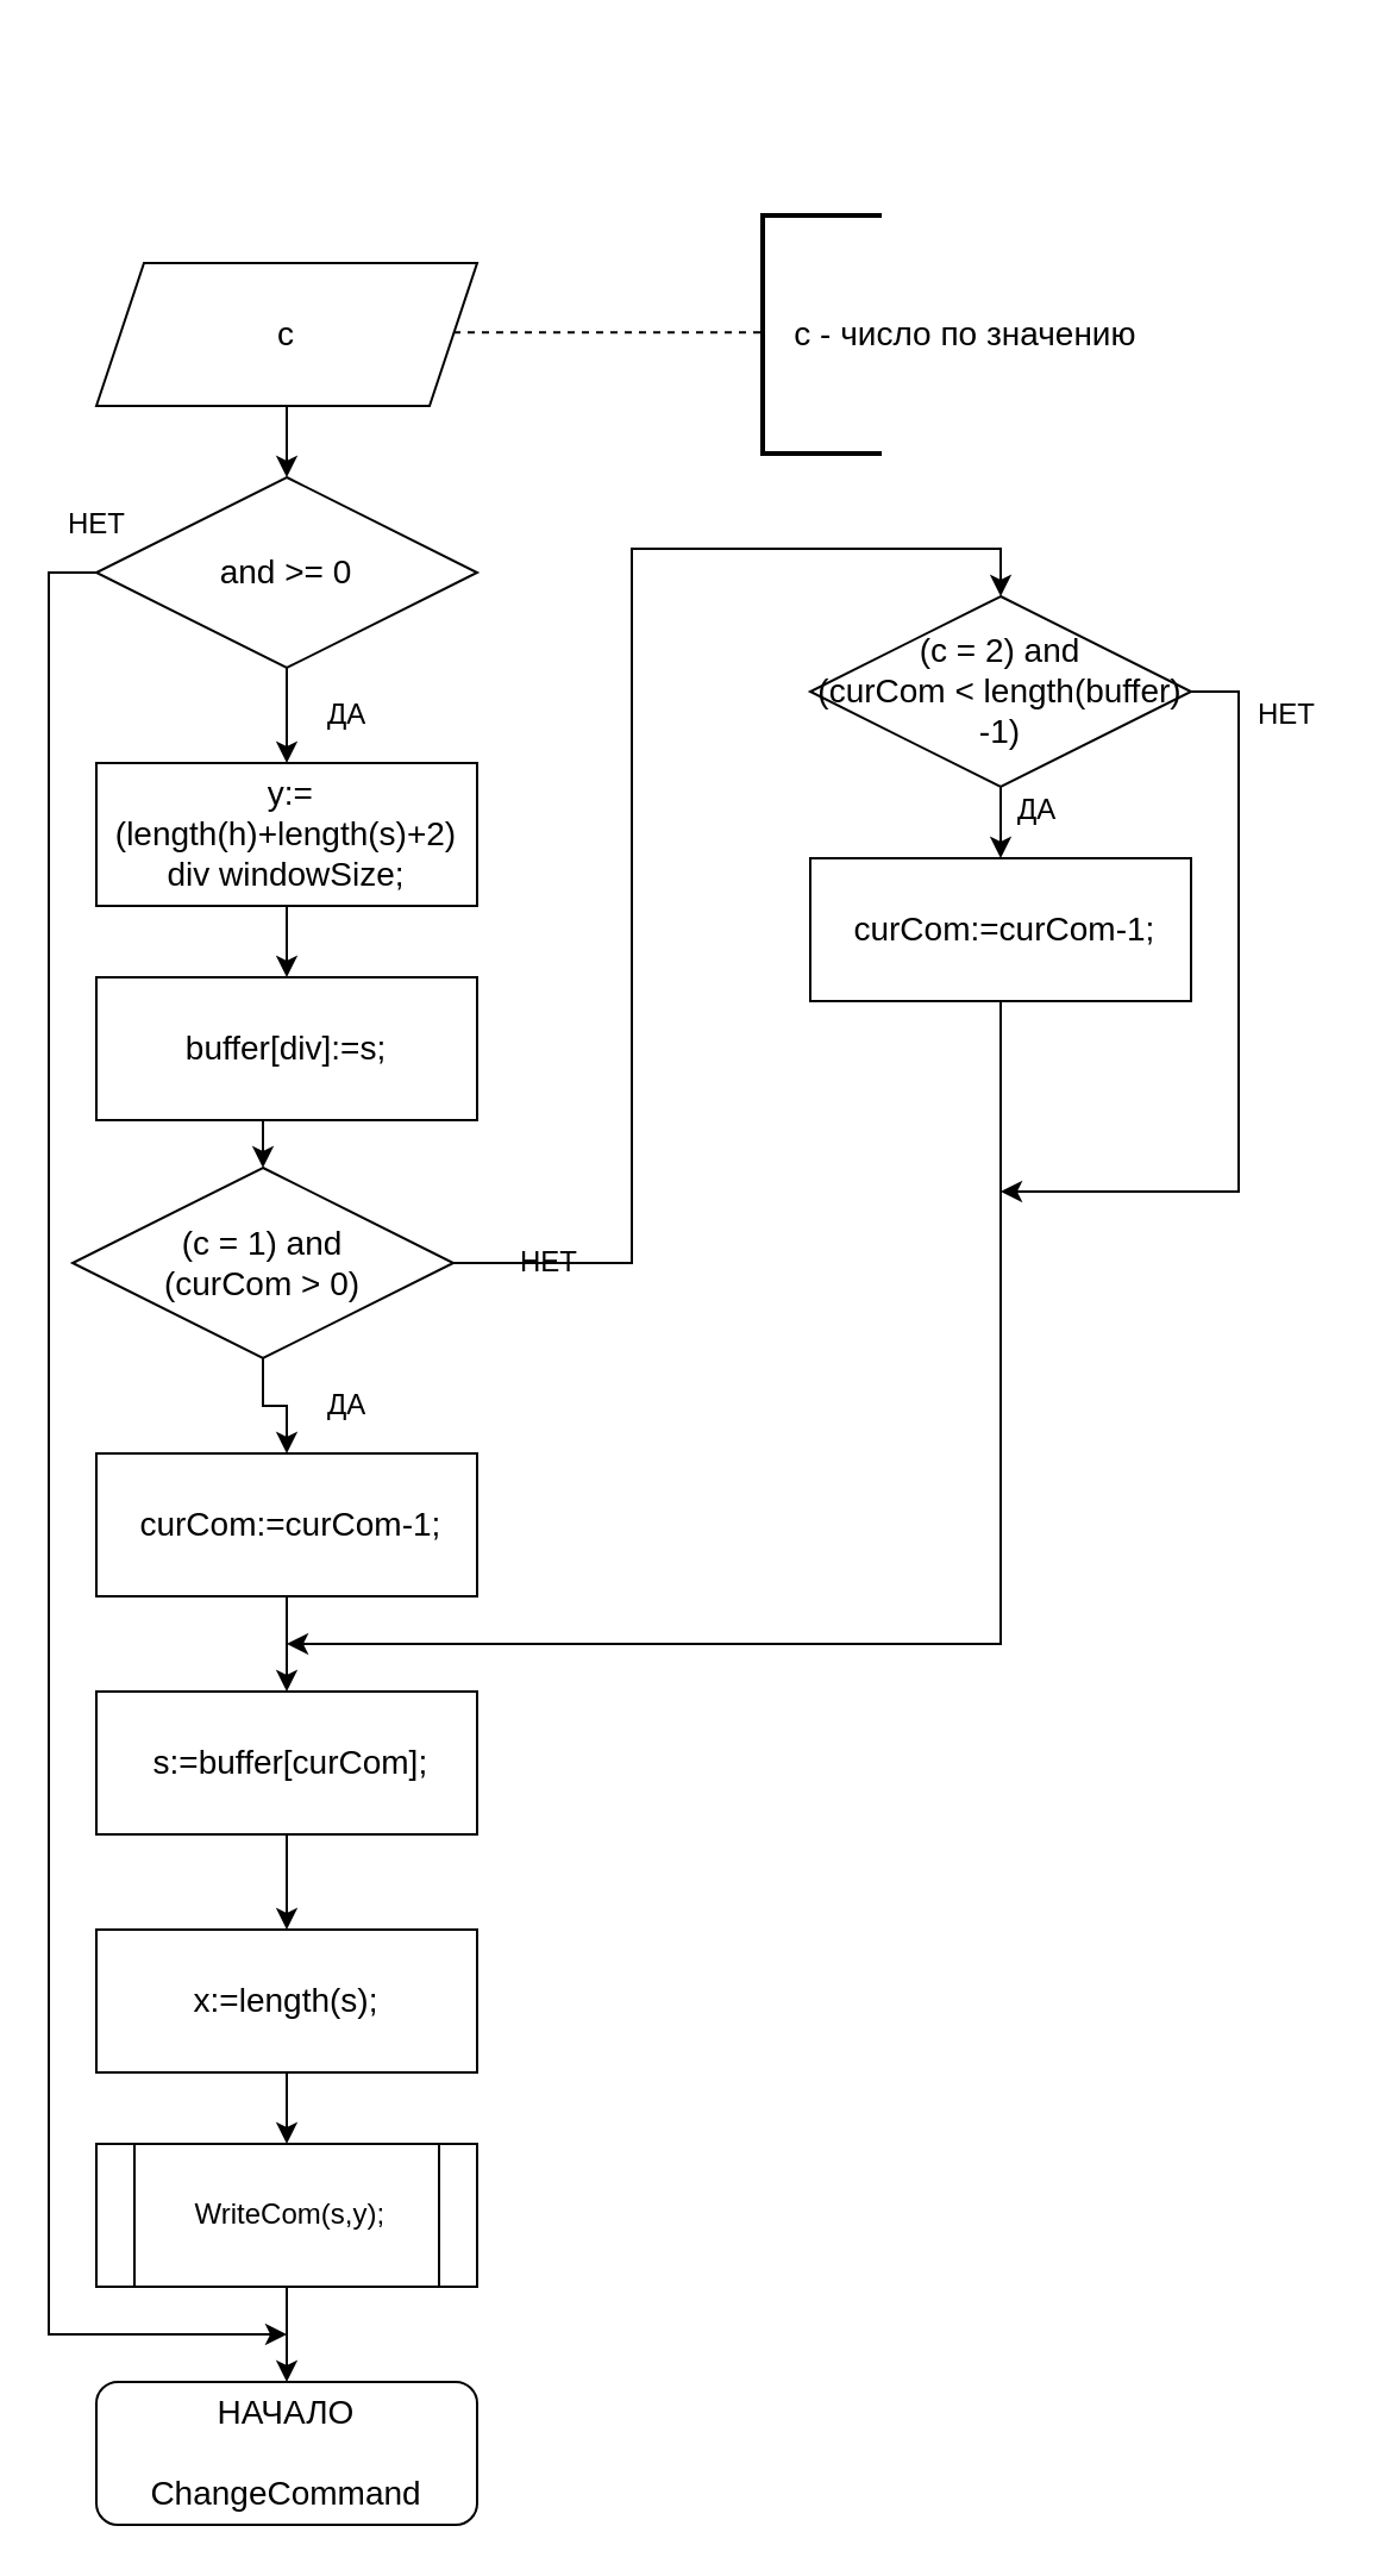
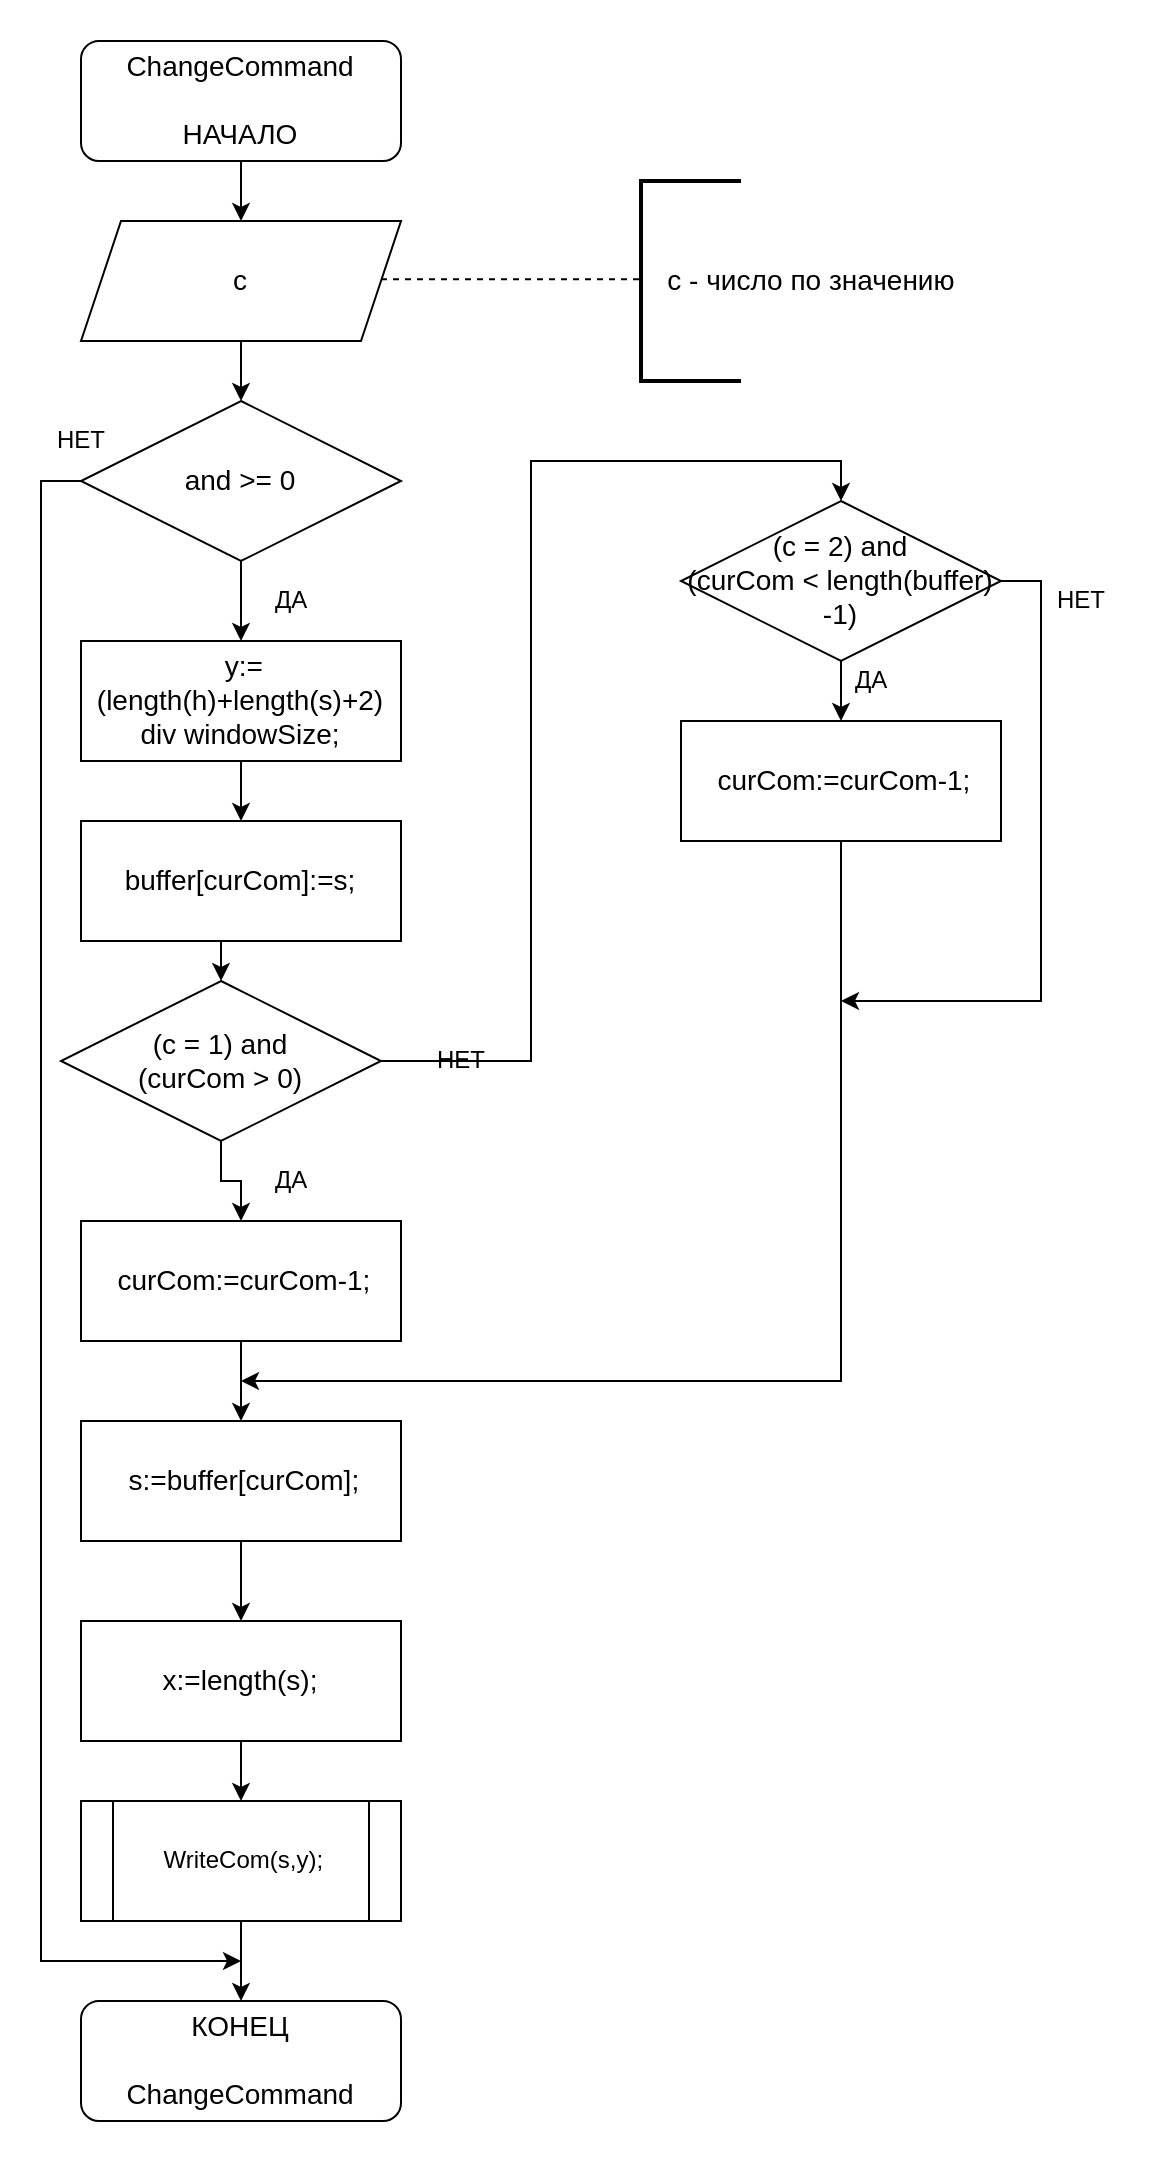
+ <mxCell id="3" value="&lt;font style=&quot;font-size: 14px&quot;&gt;ChangeCommand&lt;br&gt;&lt;br&gt;НАЧАЛО&lt;/font&gt;" style="rounded=1;whiteSpace=wrap;html=1;" vertex="1" parent="1"><mxGeometry x="40" y="20" width="160" height="60" as="geometry" /></mxCell>
+ <mxCell id="2" style="edgeStyle=orthogonalEdgeStyle;rounded=0;orthogonalLoop=1;jettySize=auto;html=1;exitX=0.5;exitY=1;exitDx=0;exitDy=0;entryX=0.5;entryY=0;entryDx=0;entryDy=0;" edge="1" parent="1" source="3" target="8"><mxGeometry relative="1" as="geometry" /></mxCell>
- <mxCell id="14" value="&lt;font style=&quot;font-size: 14px&quot;&gt;buffer[div]:=s;&lt;/font&gt;" style="rounded=0;whiteSpace=wrap;html=1;" vertex="1" parent="1"><mxGeometry x="40" y="410" width="160" height="60" as="geometry" /></mxCell>
+ <mxCell id="14" value="&lt;font style=&quot;font-size: 14px&quot;&gt;buffer[curCom]:=s;&lt;/font&gt;" style="rounded=0;whiteSpace=wrap;html=1;" vertex="1" parent="1"><mxGeometry x="40" y="410" width="160" height="60" as="geometry" /></mxCell>
- <mxCell id="28" value="&lt;font style=&quot;font-size: 14px&quot;&gt;НАЧАЛО&lt;br&gt;&lt;br&gt;ChangeCommand&lt;br&gt;&lt;/font&gt;" style="rounded=1;whiteSpace=wrap;html=1;" vertex="1" parent="1"><mxGeometry x="40" y="1000" width="160" height="60" as="geometry" /></mxCell>
+ <mxCell id="28" value="&lt;font style=&quot;font-size: 14px&quot;&gt;КОНЕЦ&lt;br&gt;&lt;br&gt;ChangeCommand&lt;br&gt;&lt;/font&gt;" style="rounded=1;whiteSpace=wrap;html=1;" vertex="1" parent="1"><mxGeometry x="40" y="1000" width="160" height="60" as="geometry" /></mxCell>
